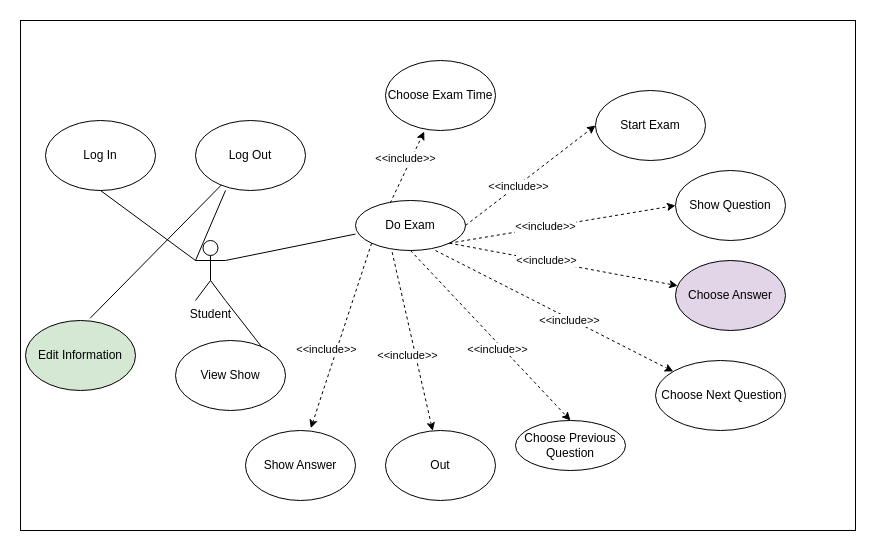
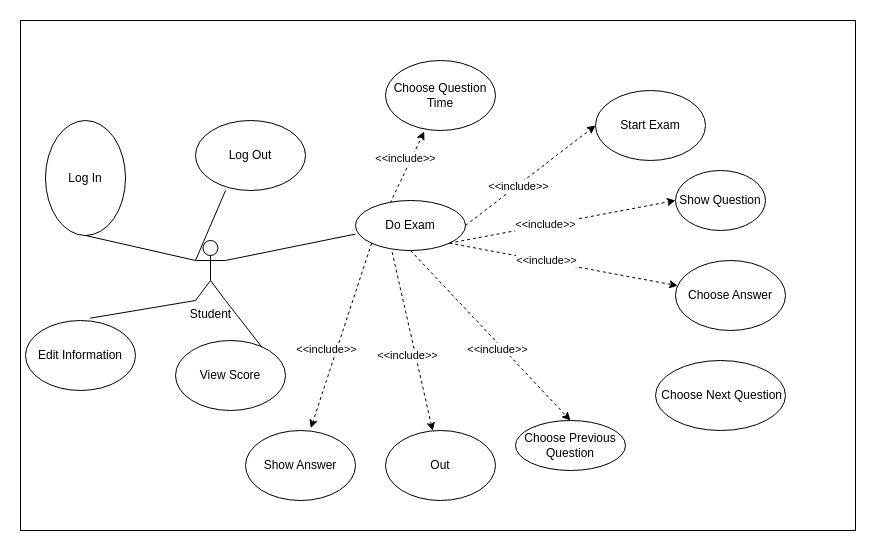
- <mxCell id="9" value="Choose Exam Time" style="ellipse;whiteSpace=wrap;html=1;" parent="1" vertex="1"><mxGeometry x="385" y="60" width="110" height="70" as="geometry" /></mxCell>
+ <mxCell id="9" value="Choose Question Time" style="ellipse;whiteSpace=wrap;html=1;" parent="1" vertex="1"><mxGeometry x="385" y="60" width="110" height="70" as="geometry" /></mxCell>
- <mxCell id="4" value="Log In" style="ellipse;whiteSpace=wrap;html=1;" parent="1" vertex="1"><mxGeometry x="45" y="120" width="110" height="70" as="geometry" /></mxCell>
+ <mxCell id="4" value="Log In" style="ellipse;whiteSpace=wrap;html=1;" parent="1" vertex="1"><mxGeometry x="45" y="120" width="80" height="115" as="geometry" /></mxCell>
- <mxCell id="11" value="Show Question" style="ellipse;whiteSpace=wrap;html=1;" parent="1" vertex="1"><mxGeometry x="675" y="170" width="110" height="70" as="geometry" /></mxCell>
+ <mxCell id="11" value="Show Question" style="ellipse;whiteSpace=wrap;html=1;" parent="1" vertex="1"><mxGeometry x="675" y="170" width="90" height="60" as="geometry" /></mxCell>
- <mxCell id="31" value="" style="endArrow=none;html=1;exitX=0.588;exitY=-0.033;exitDx=0;exitDy=0;exitPerimeter=0;" parent="1" source="30" target="5" edge="1"><mxGeometry width="50" height="50" relative="1" as="geometry"><mxPoint x="110" y="200" as="sourcePoint" /><mxPoint x="205" y="270" as="targetPoint" /></mxGeometry></mxCell>
+ <mxCell id="31" value="" style="endArrow=none;html=1;exitX=0.588;exitY=-0.033;exitDx=0;exitDy=0;entryX=0;entryY=1;entryDx=0;entryDy=0;entryPerimeter=0;exitPerimeter=0;" parent="1" source="30" target="3" edge="1"><mxGeometry width="50" height="50" relative="1" as="geometry"><mxPoint x="110" y="200" as="sourcePoint" /><mxPoint x="205" y="270" as="targetPoint" /></mxGeometry></mxCell>
- <mxCell id="33" value="Choose Answer" style="ellipse;whiteSpace=wrap;html=1;fillColor=#e1d5e7;" parent="1" vertex="1"><mxGeometry x="675" y="260" width="110" height="70" as="geometry" /></mxCell>
+ <mxCell id="33" value="Choose Answer" style="ellipse;whiteSpace=wrap;html=1;" parent="1" vertex="1"><mxGeometry x="675" y="260" width="110" height="70" as="geometry" /></mxCell>
- <mxCell id="26" value="" style="endArrow=classic;dashed=1;html=1;exitX=0.727;exitY=1;exitDx=0;exitDy=0;endFill=1;exitPerimeter=0;" parent="1" source="8" target="19" edge="1"><mxGeometry width="50" height="50" relative="1" as="geometry"><mxPoint x="416.35" y="385.66" as="sourcePoint" /><mxPoint x="330" y="440" as="targetPoint" /></mxGeometry></mxCell>
- <mxCell id="27" value="&amp;lt;&amp;lt;include&amp;gt;&amp;gt;" style="edgeLabel;html=1;align=center;verticalAlign=middle;resizable=0;points=[];" parent="26" vertex="1" connectable="0"><mxGeometry x="0.193" y="-2" relative="1" as="geometry"><mxPoint x="-7.52" y="-3.98" as="offset" /></mxGeometry></mxCell>
- <mxCell id="30" value="Edit Information" style="ellipse;whiteSpace=wrap;html=1;fillColor=#d5e8d4;" parent="1" vertex="1"><mxGeometry x="25" y="320" width="110" height="70" as="geometry" /></mxCell>
+ <mxCell id="30" value="Edit Information" style="ellipse;whiteSpace=wrap;html=1;" parent="1" vertex="1"><mxGeometry x="25" y="320" width="110" height="70" as="geometry" /></mxCell>
- <mxCell id="29" value="View Show" style="ellipse;whiteSpace=wrap;html=1;" parent="1" vertex="1"><mxGeometry x="175" y="340" width="110" height="70" as="geometry" /></mxCell>
+ <mxCell id="29" value="View Score" style="ellipse;whiteSpace=wrap;html=1;" parent="1" vertex="1"><mxGeometry x="175" y="340" width="110" height="70" as="geometry" /></mxCell>
